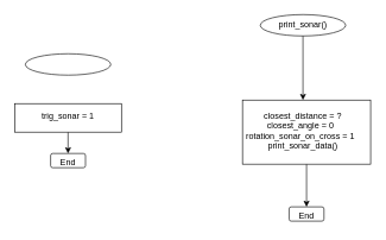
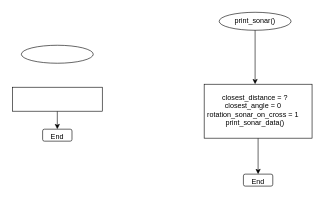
- <mxCell id="5" value="trig_sonar = 1" style="text;html=1;align=center;verticalAlign=middle;whiteSpace=wrap;rounded=0;" vertex="1" parent="1"><mxGeometry x="27" y="145" width="136" height="35" as="geometry" /></mxCell>
